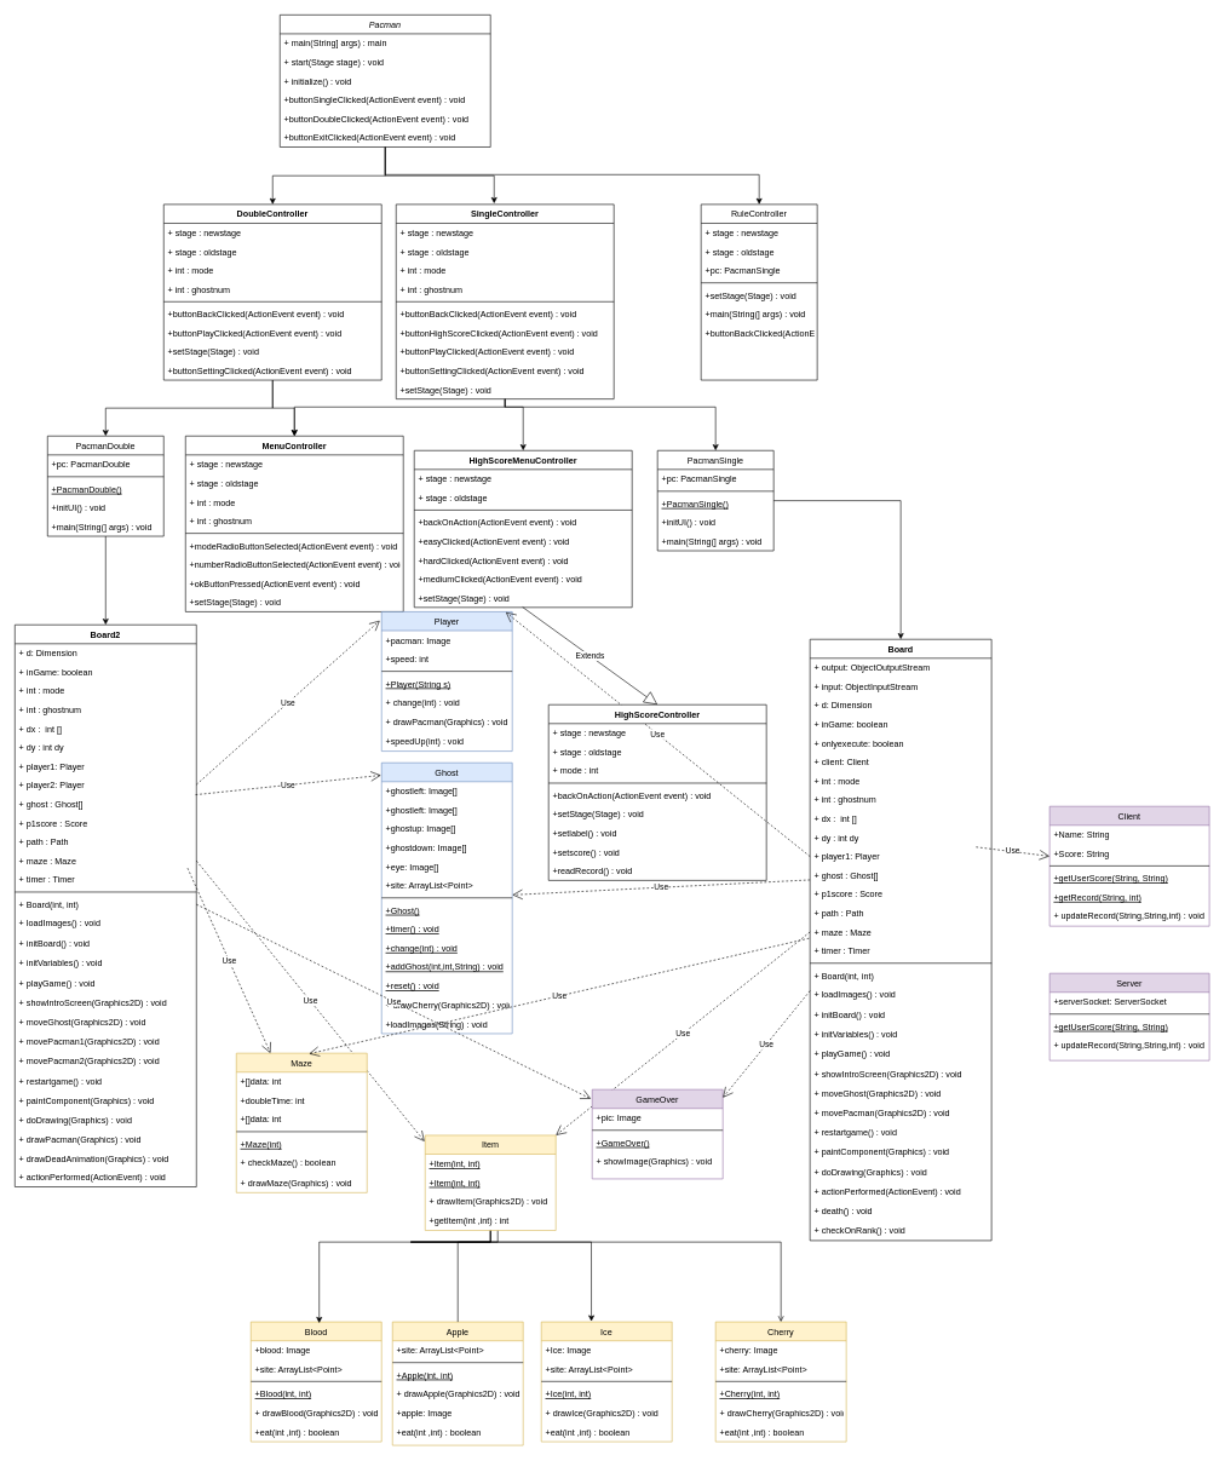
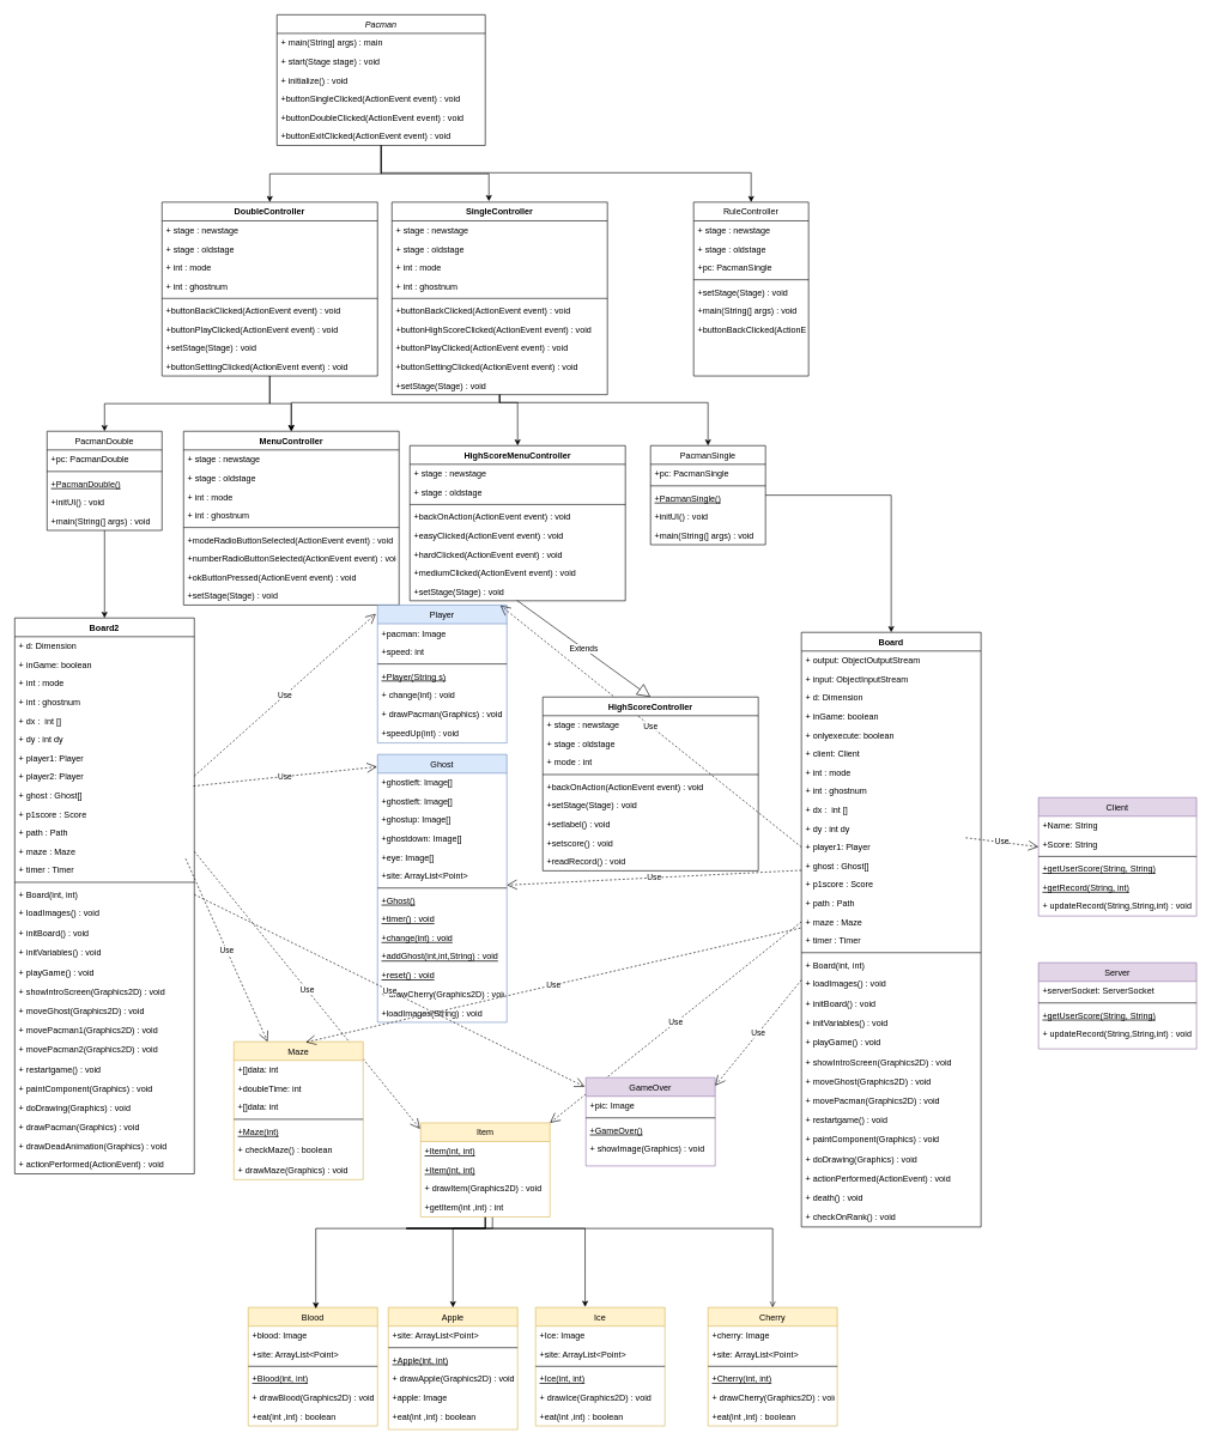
- <mxCell id="179" style="edgeStyle=orthogonalEdgeStyle;rounded=0;orthogonalLoop=1;jettySize=auto;html=1;entryX=0.5;entryY=0;entryDx=0;entryDy=0;endArrow=none;" parent="1" source="180" target="133" edge="1"><mxGeometry relative="1" as="geometry"><Array as="points"><mxPoint x="685" y="1710" /><mxPoint x="630" y="1710" /></Array></mxGeometry></mxCell>
+ <mxCell id="179" style="edgeStyle=orthogonalEdgeStyle;rounded=0;orthogonalLoop=1;jettySize=auto;html=1;entryX=0.5;entryY=0;entryDx=0;entryDy=0;" parent="1" source="180" target="133" edge="1"><mxGeometry relative="1" as="geometry"><Array as="points"><mxPoint x="685" y="1710" /><mxPoint x="630" y="1710" /></Array></mxGeometry></mxCell>
